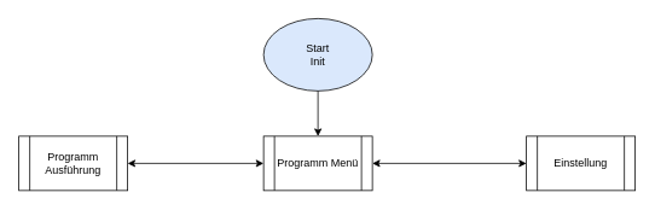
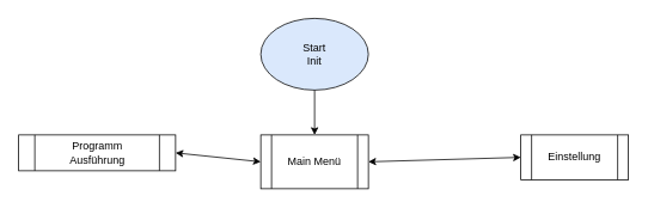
- <mxCell id="4" value="&lt;div&gt;Programm&lt;/div&gt;&lt;div&gt;Ausführung&lt;br&gt;&lt;/div&gt;" style="shape=process;whiteSpace=wrap;html=1;backgroundOutline=1;" vertex="1" parent="1"><mxGeometry x="20" y="150" width="120" height="60" as="geometry" /></mxCell>
+ <mxCell id="4" value="&lt;div&gt;Programm&lt;/div&gt;&lt;div&gt;Ausführung&lt;br&gt;&lt;/div&gt;" style="shape=process;whiteSpace=wrap;html=1;backgroundOutline=1;" vertex="1" parent="1"><mxGeometry x="20" y="150" width="175" height="40" as="geometry" /></mxCell>
- <mxCell id="8" value="Programm Menü" style="shape=process;whiteSpace=wrap;html=1;backgroundOutline=1;" vertex="1" parent="1"><mxGeometry x="290" y="150" width="120" height="60" as="geometry" /></mxCell>
+ <mxCell id="8" value="Main Menü" style="shape=process;whiteSpace=wrap;html=1;backgroundOutline=1;" vertex="1" parent="1"><mxGeometry x="290" y="150" width="120" height="60" as="geometry" /></mxCell>
- <mxCell id="3" value="Einstellung" style="shape=process;whiteSpace=wrap;html=1;backgroundOutline=1;" vertex="1" parent="1"><mxGeometry x="580" y="150" width="120" height="60" as="geometry" /></mxCell>
+ <mxCell id="3" value="Einstellung" style="shape=process;whiteSpace=wrap;html=1;backgroundOutline=1;" vertex="1" parent="1"><mxGeometry x="580" y="150" width="120" height="50" as="geometry" /></mxCell>
